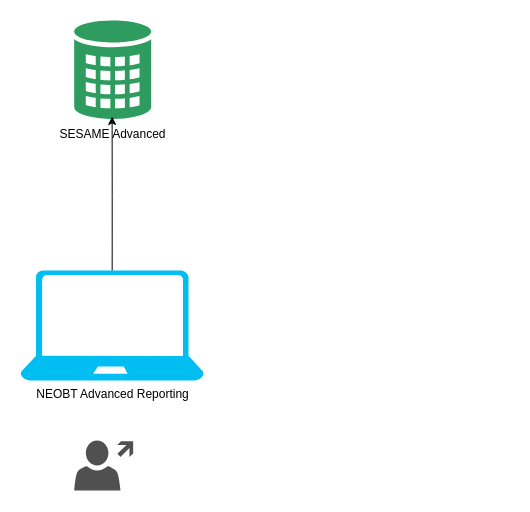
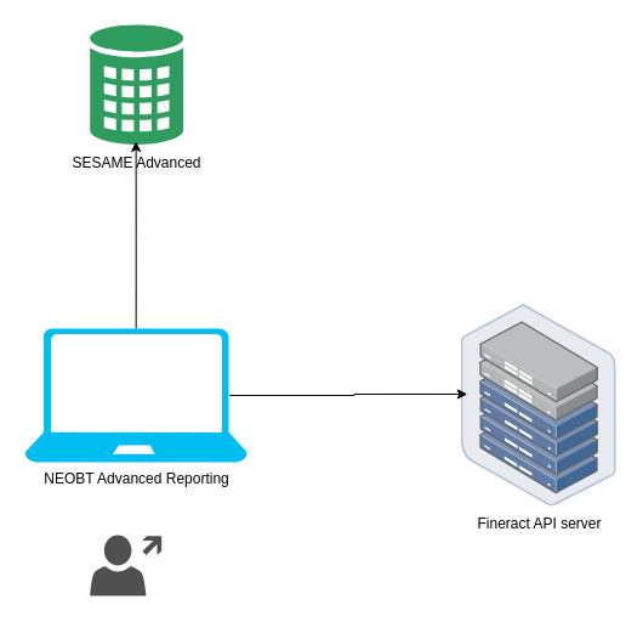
+ <mxCell id="6" style="edgeStyle=orthogonalEdgeStyle;rounded=0;orthogonalLoop=1;jettySize=auto;html=1;exitX=0.92;exitY=0.5;exitDx=0;exitDy=0;exitPerimeter=0;entryX=0.04;entryY=0.444;entryDx=0;entryDy=0;entryPerimeter=0;" edge="1" parent="1" source="2" target="3"><mxGeometry relative="1" as="geometry" /></mxCell>
+ <mxCell id="3" value="Fineract API server" style="image;points=[];aspect=fixed;html=1;align=center;shadow=0;dashed=0;image=img/lib/allied_telesis/storage/Datacenter_Server_Half_Rack_ToR.svg;" vertex="1" parent="1"><mxGeometry x="379.67" y="250" width="128.2" height="166.57" as="geometry" /></mxCell>
